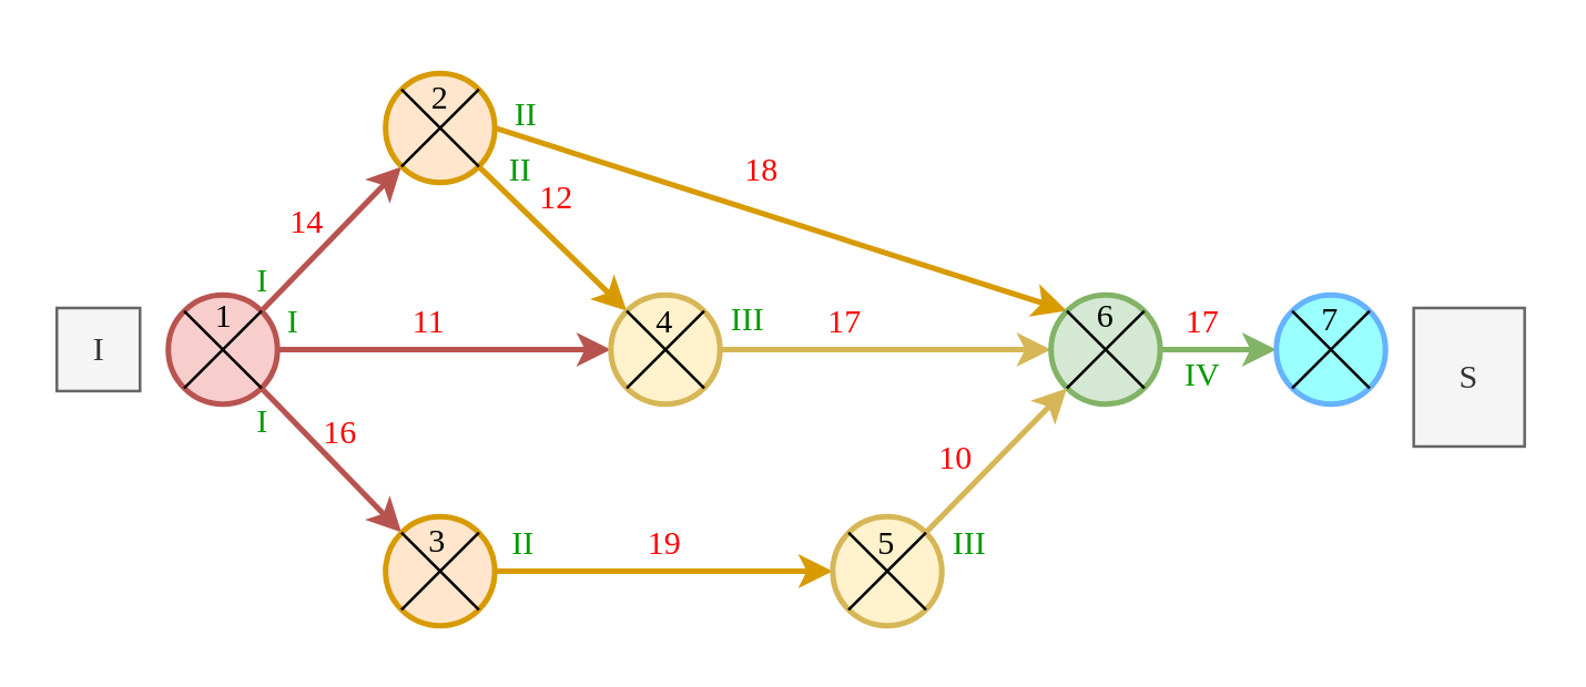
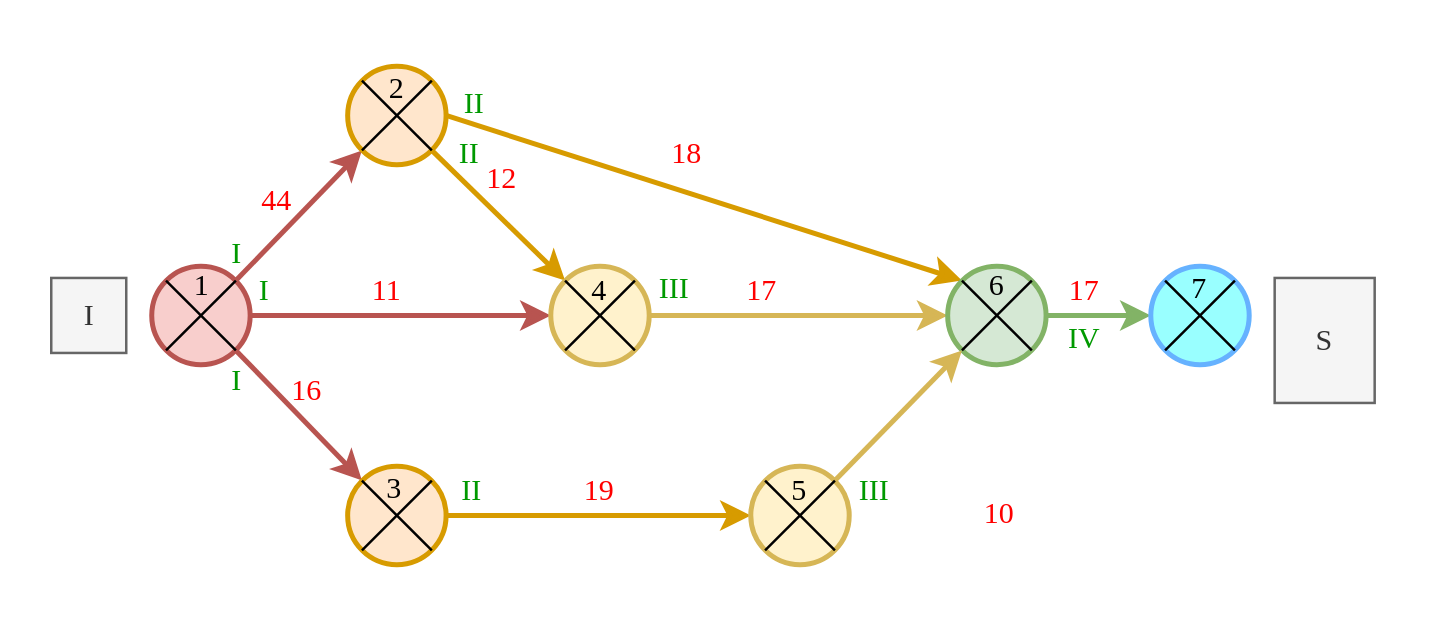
- <mxCell id="35" value="14" style="text;html=1;align=center;verticalAlign=middle;resizable=0;points=[];autosize=1;strokeColor=none;fillColor=none;fontColor=#FF0000;fontFamily=Times New Roman;fontSource=https%3A%2F%2Ffonts.googleapis.com%2Fcss%3Ffamily%3DTimes%2BNew%2BRoman;" parent="1" vertex="1"><mxGeometry x="90" y="65.37" width="40" height="30" as="geometry" /></mxCell>
+ <mxCell id="35" value="44" style="text;html=1;align=center;verticalAlign=middle;resizable=0;points=[];autosize=1;strokeColor=none;fillColor=none;fontColor=#FF0000;fontFamily=Times New Roman;fontSource=https%3A%2F%2Ffonts.googleapis.com%2Fcss%3Ffamily%3DTimes%2BNew%2BRoman;" parent="1" vertex="1"><mxGeometry x="90" y="65.37" width="40" height="30" as="geometry" /></mxCell>
- <mxCell id="32" value="10" style="text;html=1;align=center;verticalAlign=middle;resizable=0;points=[];autosize=1;strokeColor=none;fillColor=none;fontColor=#FF0000;fontFamily=Times New Roman;fontSource=https%3A%2F%2Ffonts.googleapis.com%2Fcss%3Ffamily%3DTimes%2BNew%2BRoman;" parent="1" vertex="1"><mxGeometry x="324.19" y="150" width="40" height="30" as="geometry" /></mxCell>
+ <mxCell id="32" value="10" style="text;html=1;align=center;verticalAlign=middle;resizable=0;points=[];autosize=1;strokeColor=none;fillColor=none;fontColor=#FF0000;fontFamily=Times New Roman;fontSource=https%3A%2F%2Ffonts.googleapis.com%2Fcss%3Ffamily%3DTimes%2BNew%2BRoman;" parent="1" vertex="1"><mxGeometry x="379.19" y="190" width="40" height="30" as="geometry" /></mxCell>
